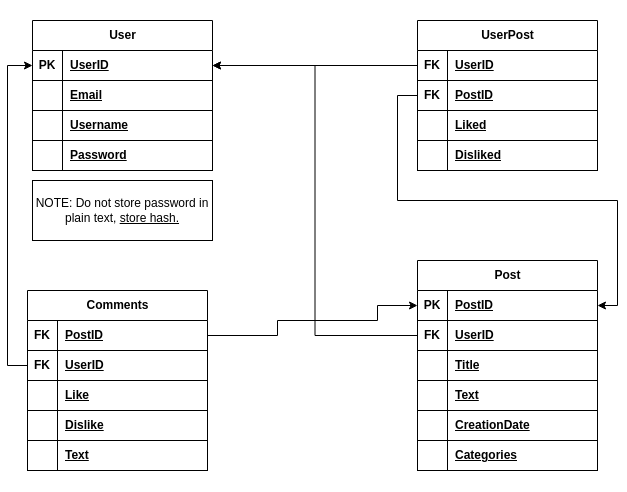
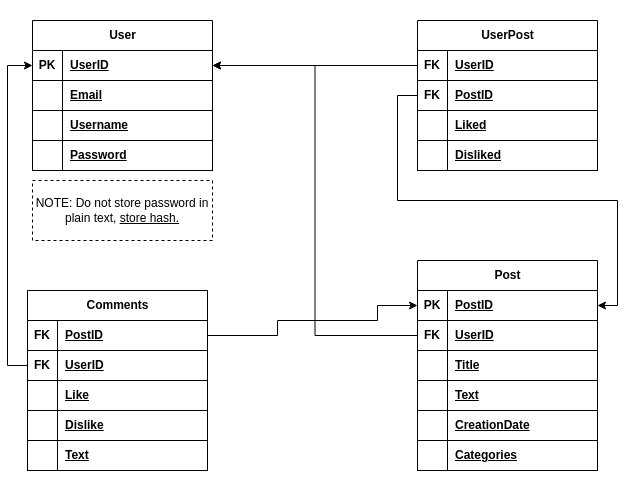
- <mxCell id="16" value="NOTE: Do not store password in plain text, &lt;u&gt;store hash.&lt;/u&gt;" style="rounded=0;whiteSpace=wrap;html=1;" vertex="1" parent="2"><mxGeometry y="160" width="180" height="60" as="geometry" /></mxCell>
+ <mxCell id="16" value="NOTE: Do not store password in plain text, &lt;u&gt;store hash.&lt;/u&gt;" style="rounded=0;whiteSpace=wrap;html=1;dashed=1;" vertex="1" parent="2"><mxGeometry y="160" width="180" height="60" as="geometry" /></mxCell>
